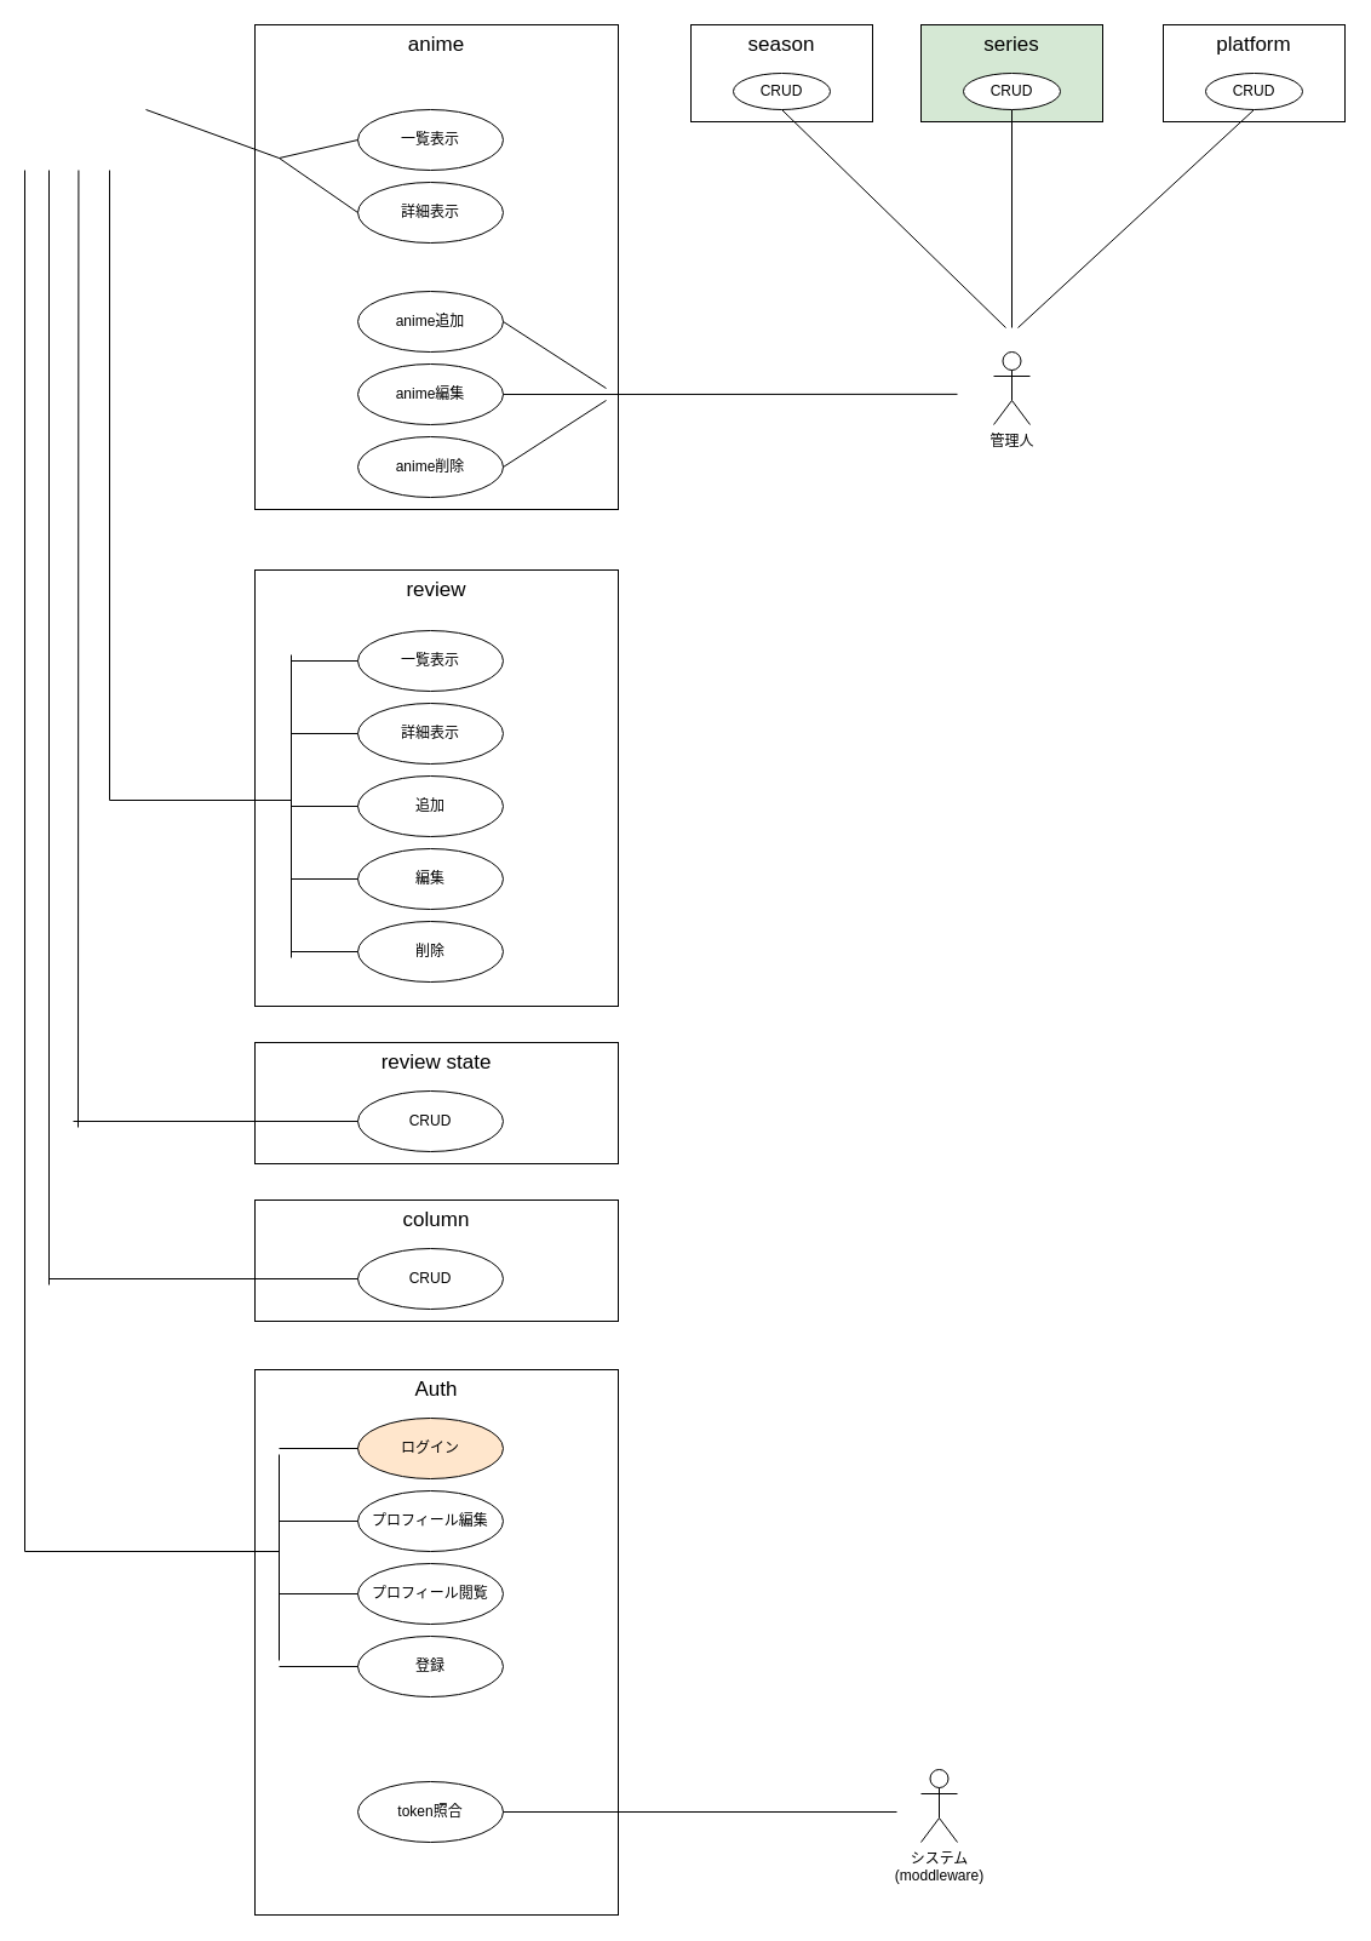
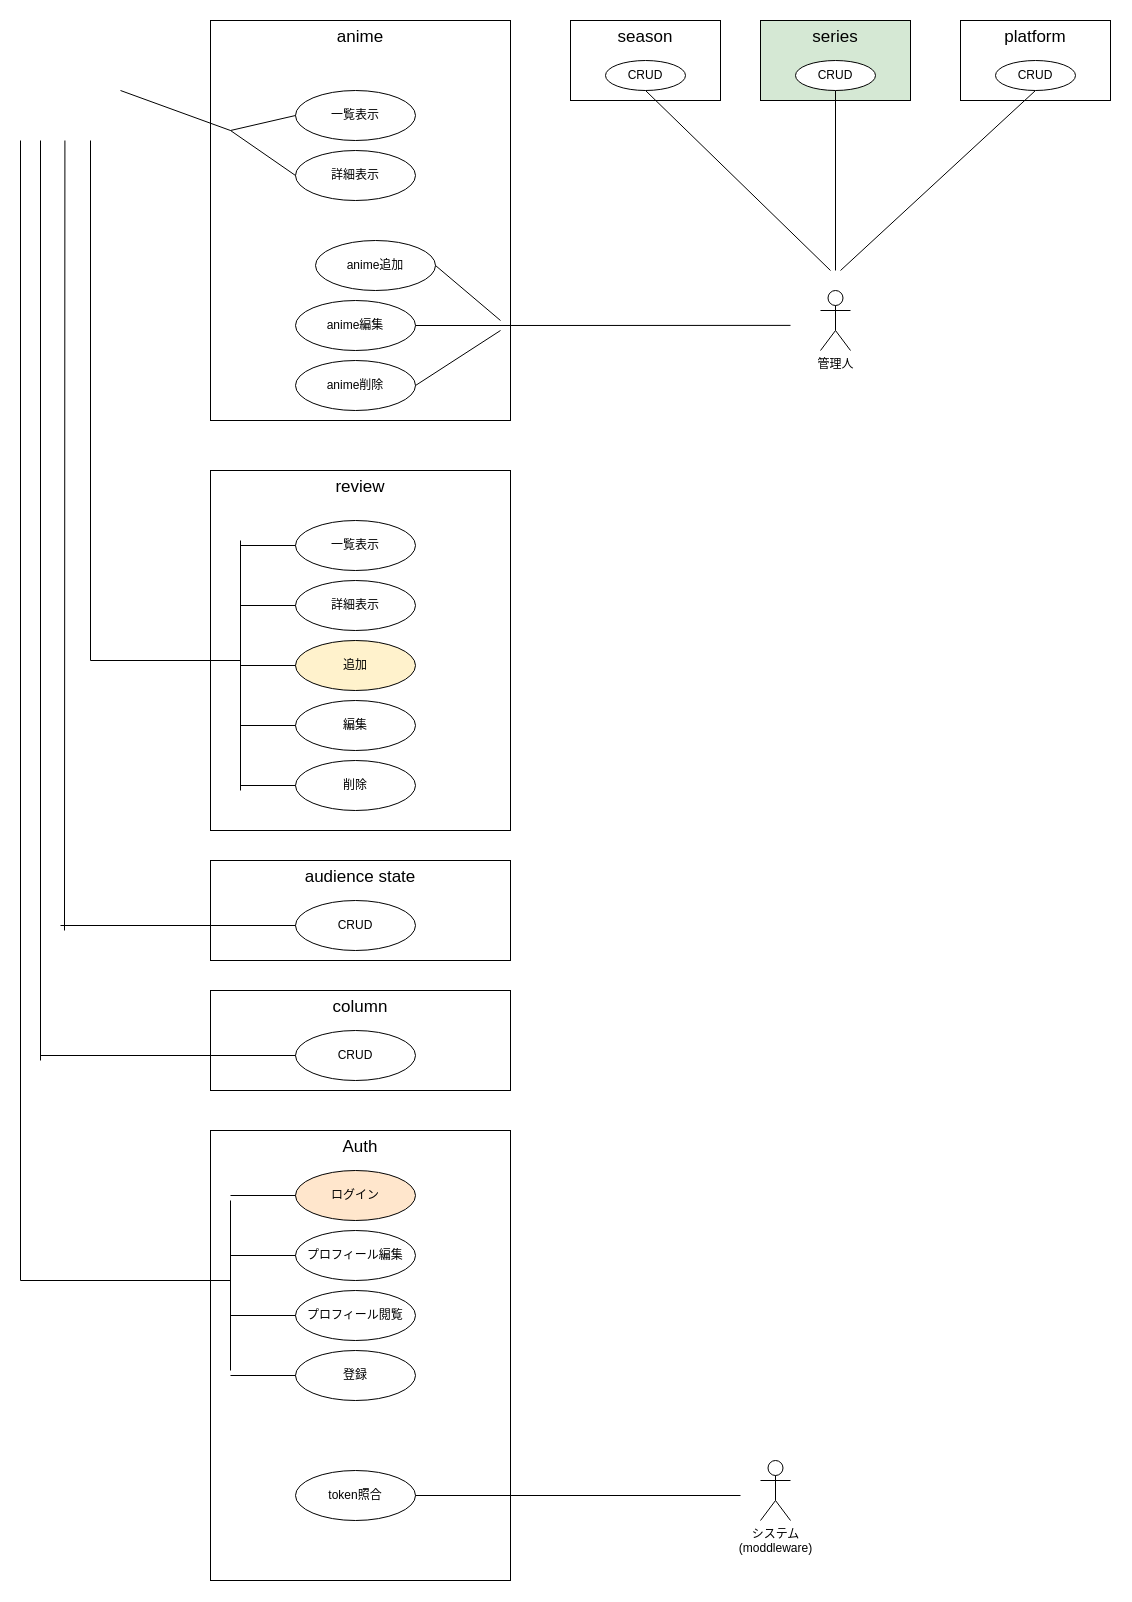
- <mxCell id="5" value="anime追加" style="ellipse;whiteSpace=wrap;html=1;" parent="1" vertex="1"><mxGeometry x="295" y="240" width="120" height="50" as="geometry" /></mxCell>
+ <mxCell id="5" value="anime追加" style="ellipse;whiteSpace=wrap;html=1;" parent="1" vertex="1"><mxGeometry x="315" y="240" width="120" height="50" as="geometry" /></mxCell>
- <mxCell id="19" value="追加" style="ellipse;whiteSpace=wrap;html=1;" parent="1" vertex="1"><mxGeometry x="295" y="640" width="120" height="50" as="geometry" /></mxCell>
+ <mxCell id="19" value="追加" style="ellipse;whiteSpace=wrap;html=1;fillColor=#fff2cc;" parent="1" vertex="1"><mxGeometry x="295" y="640" width="120" height="50" as="geometry" /></mxCell>
- <mxCell id="41" value="review state" style="rounded=0;whiteSpace=wrap;html=1;fontSize=17;verticalAlign=top;" parent="1" vertex="1"><mxGeometry x="210" y="860" width="300" height="100" as="geometry" /></mxCell>
+ <mxCell id="41" value="audience state" style="rounded=0;whiteSpace=wrap;html=1;fontSize=17;verticalAlign=top;" parent="1" vertex="1"><mxGeometry x="210" y="860" width="300" height="100" as="geometry" /></mxCell>
